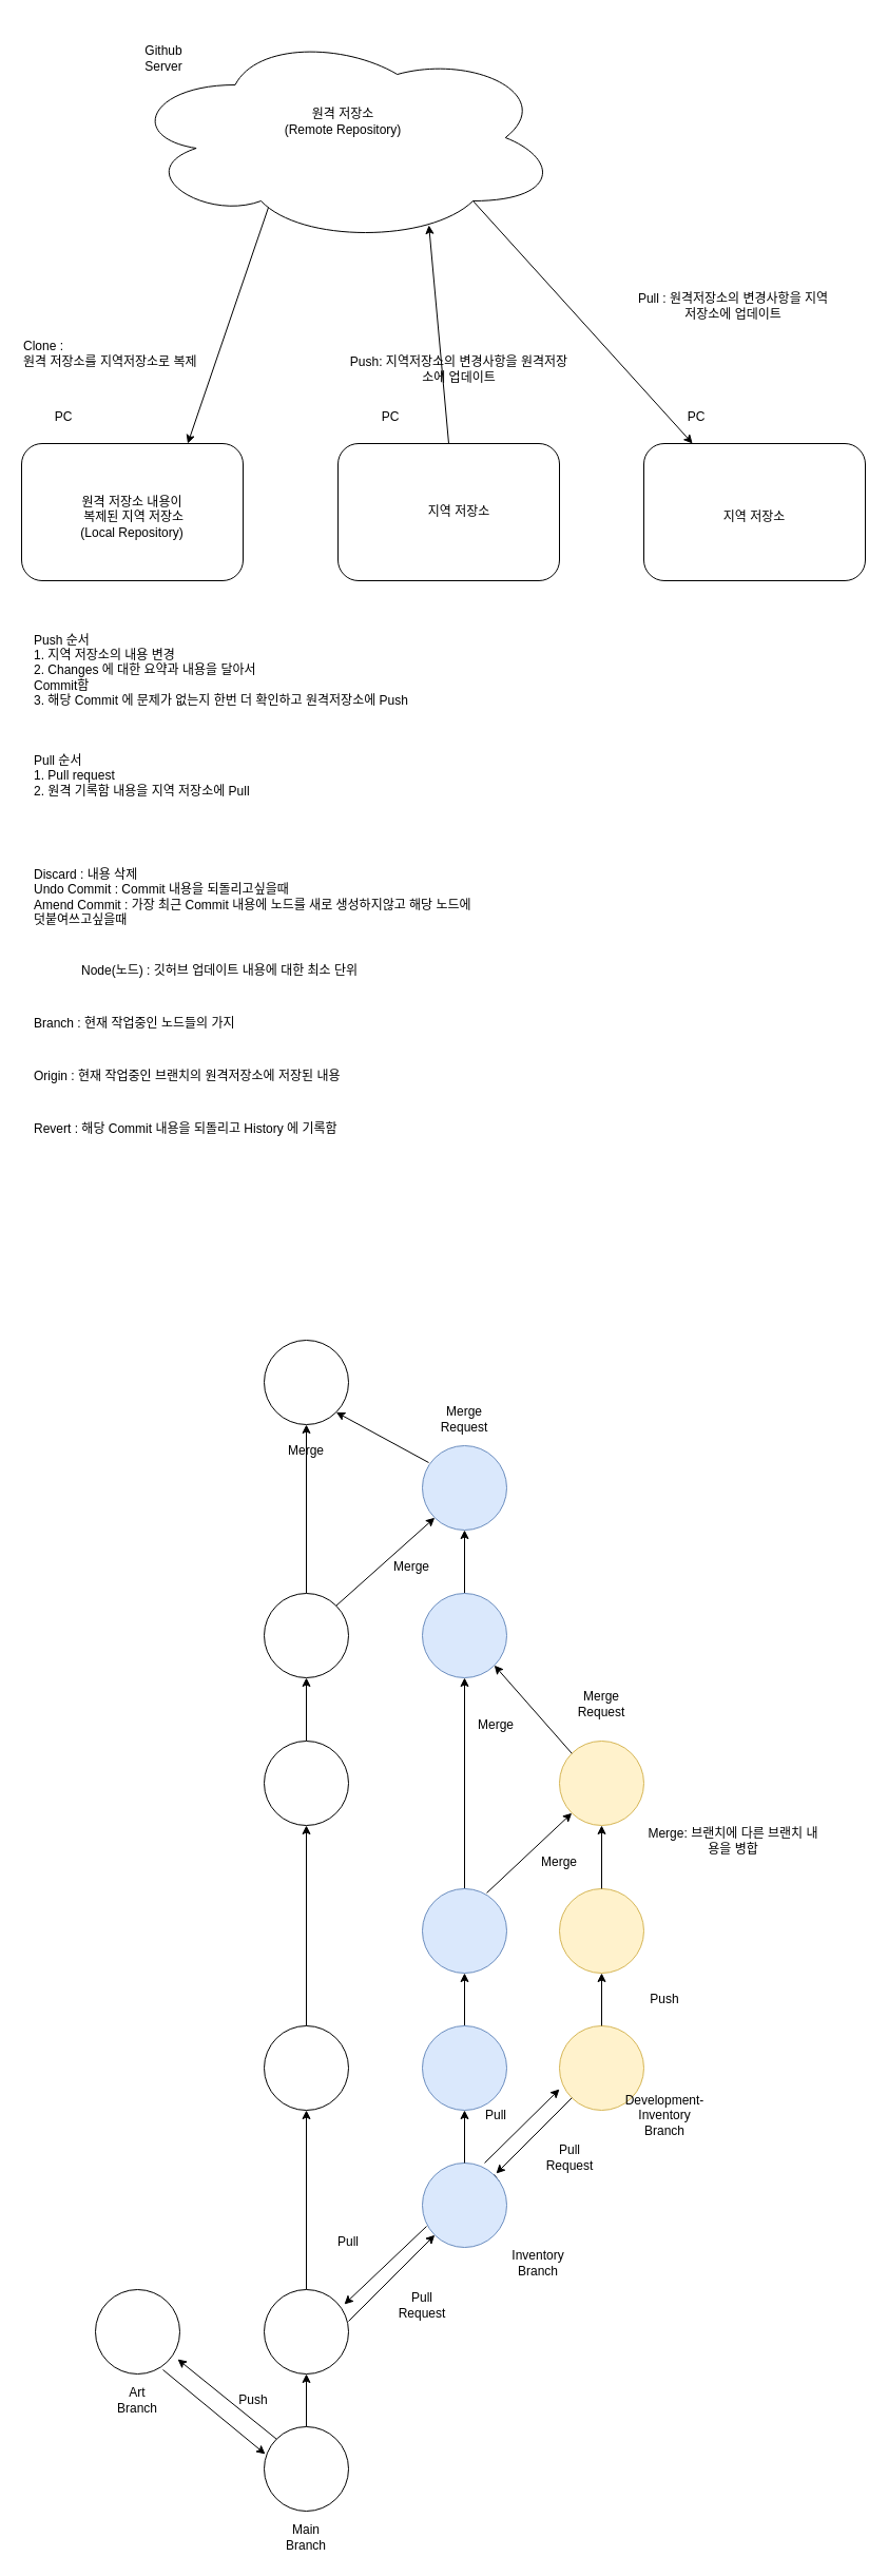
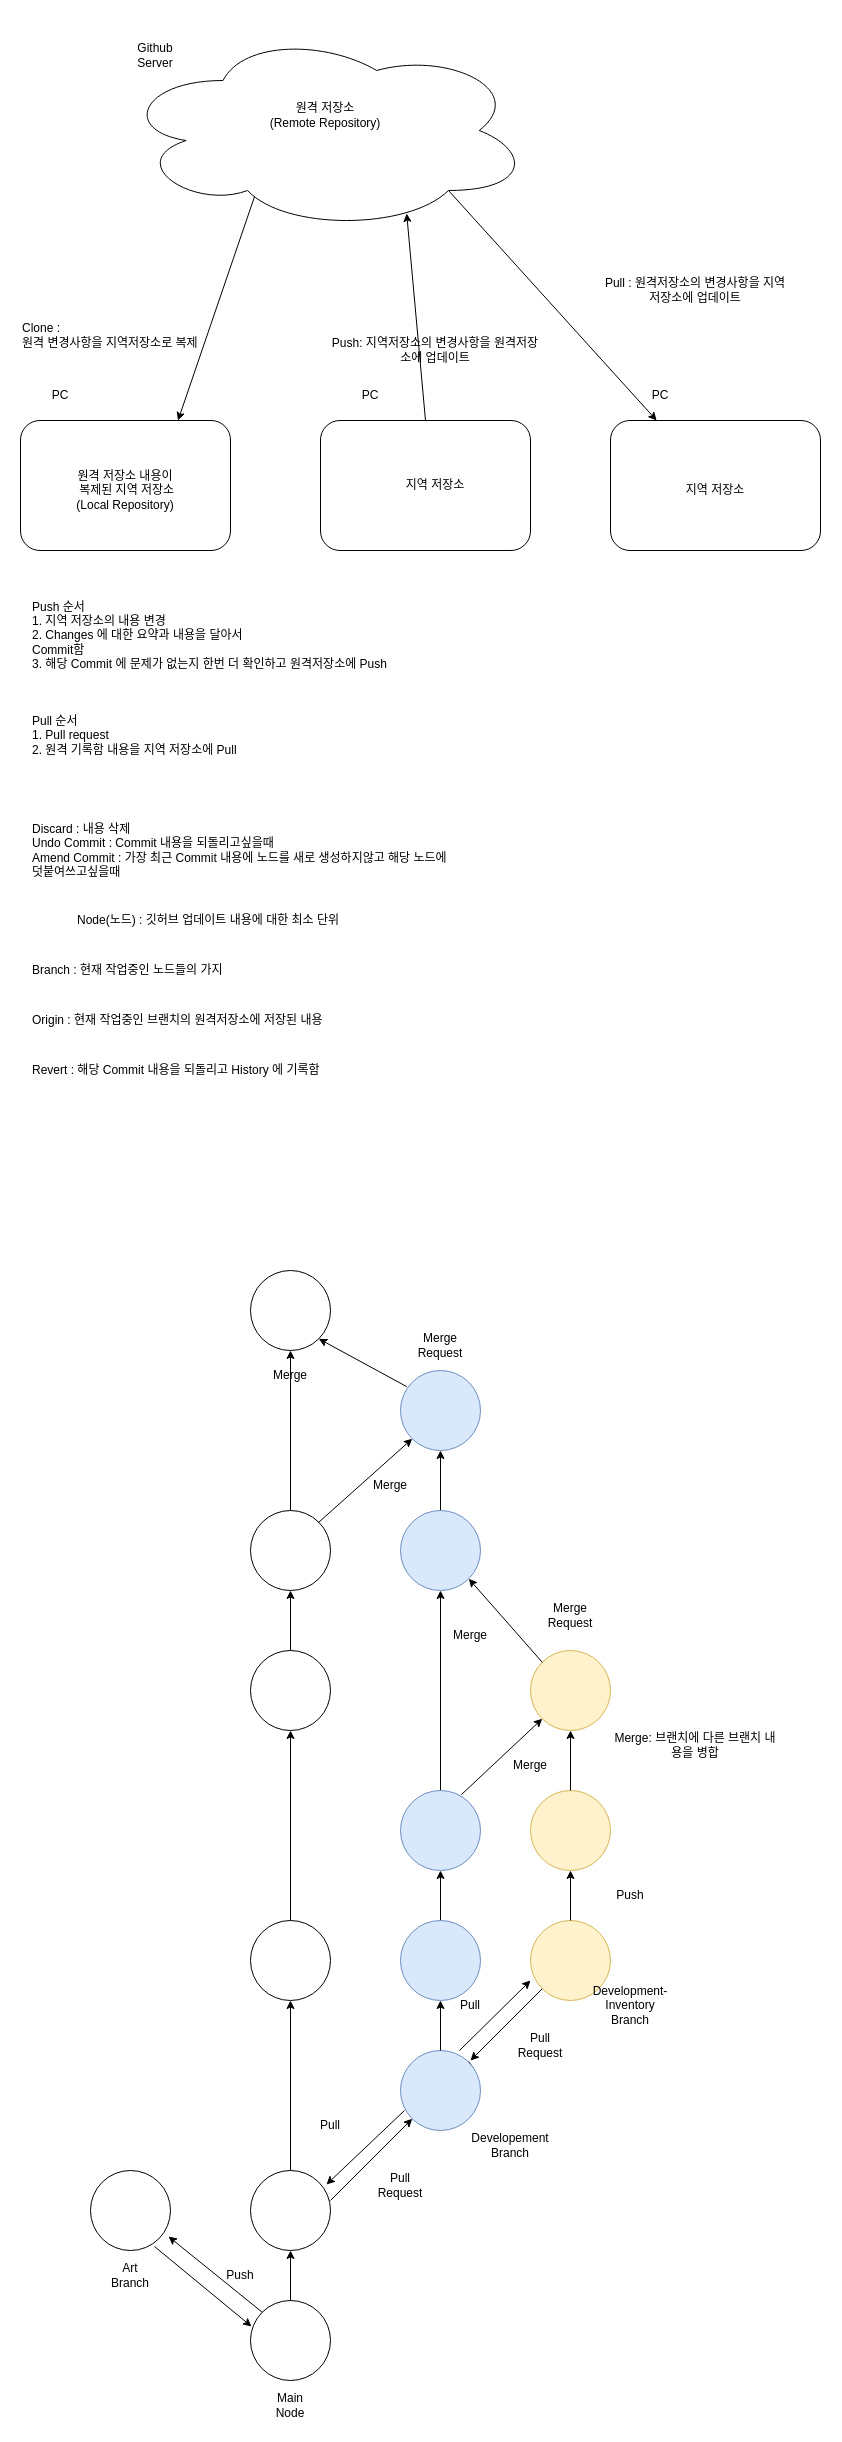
- <mxCell id="7" value="Clone :&lt;br&gt;원격 저장소를 지역저장소로 복제" style="text;html=1;strokeColor=none;fillColor=none;align=left;verticalAlign=middle;whiteSpace=wrap;rounded=0;" vertex="1" parent="1"><mxGeometry x="20" y="300" width="230" height="70" as="geometry" /></mxCell>
+ <mxCell id="7" value="Clone :&lt;br&gt;원격 변경사항을 지역저장소로 복제" style="text;html=1;strokeColor=none;fillColor=none;align=left;verticalAlign=middle;whiteSpace=wrap;rounded=0;" vertex="1" parent="1"><mxGeometry x="20" y="300" width="230" height="70" as="geometry" /></mxCell>
- <mxCell id="35" value="Inventory&lt;br&gt;Branch" style="text;html=1;strokeColor=none;fillColor=none;align=center;verticalAlign=middle;whiteSpace=wrap;rounded=0;" vertex="1" parent="1"><mxGeometry x="480" y="2130" width="60" height="30" as="geometry" /></mxCell>
+ <mxCell id="35" value="Developement&lt;br&gt;Branch" style="text;html=1;strokeColor=none;fillColor=none;align=center;verticalAlign=middle;whiteSpace=wrap;rounded=0;" vertex="1" parent="1"><mxGeometry x="480" y="2130" width="60" height="30" as="geometry" /></mxCell>
- <mxCell id="29" value="Main&lt;br&gt;Branch" style="text;html=1;strokeColor=none;fillColor=none;align=center;verticalAlign=middle;whiteSpace=wrap;rounded=0;" vertex="1" parent="1"><mxGeometry x="260" y="2390" width="60" height="30" as="geometry" /></mxCell>
+ <mxCell id="29" value="Main&lt;br&gt;Node" style="text;html=1;strokeColor=none;fillColor=none;align=center;verticalAlign=middle;whiteSpace=wrap;rounded=0;" vertex="1" parent="1"><mxGeometry x="260" y="2390" width="60" height="30" as="geometry" /></mxCell>
